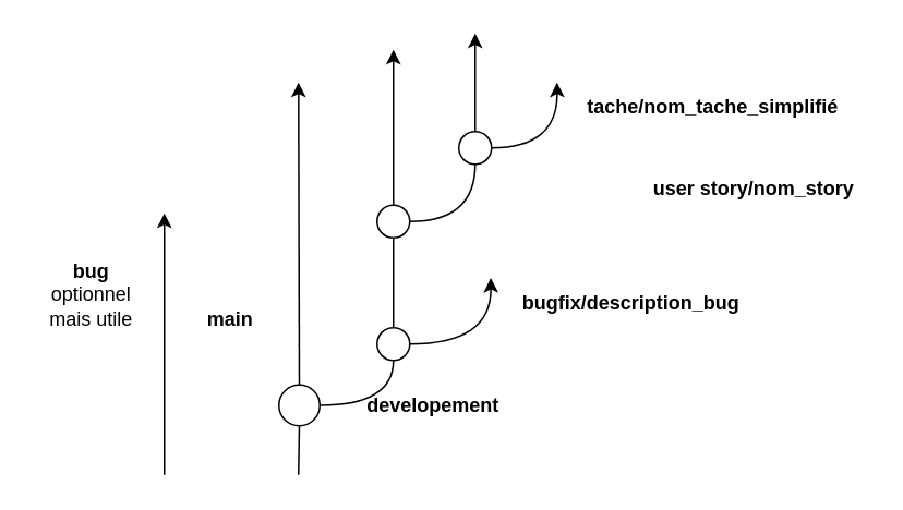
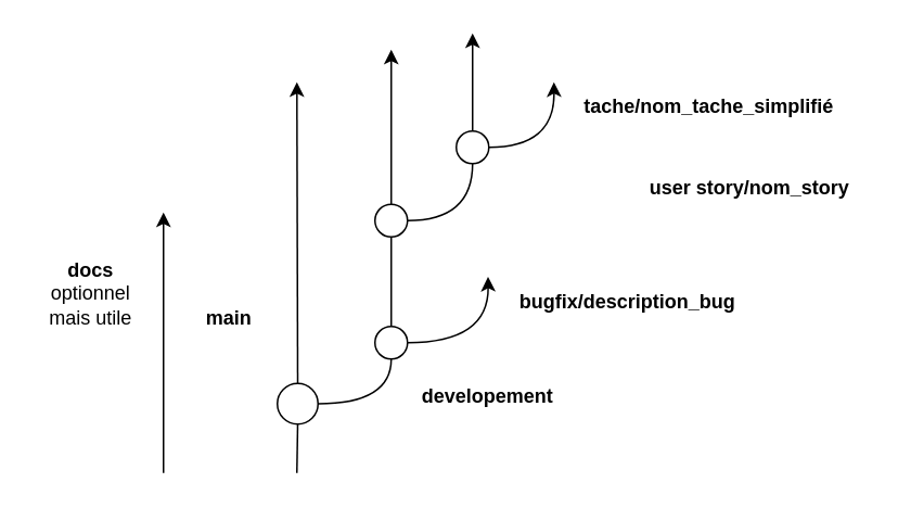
- <mxCell id="3" value="&lt;b&gt;bug&lt;/b&gt;&lt;div&gt;optionnel&lt;/div&gt;&lt;div&gt;mais utile&lt;/div&gt;" style="text;html=1;align=center;verticalAlign=middle;resizable=0;points=[];autosize=1;strokeColor=none;fillColor=none;" vertex="1" parent="1"><mxGeometry x="20" y="150" width="70" height="60" as="geometry" /></mxCell>
+ <mxCell id="3" value="&lt;b&gt;docs&lt;/b&gt;&lt;div&gt;optionnel&lt;/div&gt;&lt;div&gt;mais utile&lt;/div&gt;" style="text;html=1;align=center;verticalAlign=middle;resizable=0;points=[];autosize=1;strokeColor=none;fillColor=none;" vertex="1" parent="1"><mxGeometry x="20" y="150" width="70" height="60" as="geometry" /></mxCell>
- <mxCell id="12" value="developement&lt;div&gt;&lt;br&gt;&lt;/div&gt;" style="text;html=1;align=center;verticalAlign=middle;resizable=0;points=[];autosize=1;strokeColor=none;fillColor=none;fontStyle=1" vertex="1" parent="1"><mxGeometry x="214" y="235" width="100" height="40" as="geometry" /></mxCell>
+ <mxCell id="12" value="developement&lt;div&gt;&lt;br&gt;&lt;/div&gt;" style="text;html=1;align=center;verticalAlign=middle;resizable=0;points=[];autosize=1;strokeColor=none;fillColor=none;fontStyle=1" vertex="1" parent="1"><mxGeometry x="249" y="230" width="100" height="40" as="geometry" /></mxCell>
